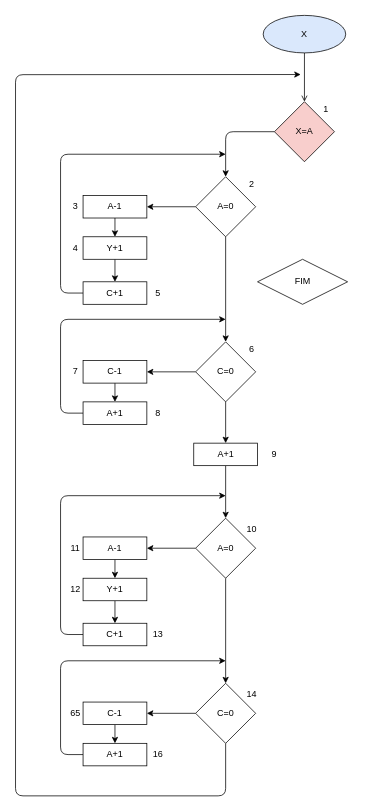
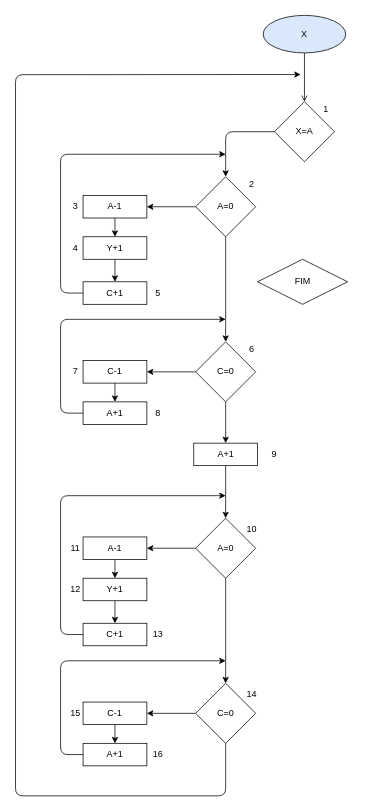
- <mxCell id="5" value="X=A" style="rhombus;whiteSpace=wrap;html=1;fillColor=#f8cecc;" vertex="1" parent="1"><mxGeometry x="365" y="135" width="80" height="80" as="geometry" /></mxCell>
+ <mxCell id="5" value="X=A" style="rhombus;whiteSpace=wrap;html=1;" vertex="1" parent="1"><mxGeometry x="365" y="135" width="80" height="80" as="geometry" /></mxCell>
- <mxCell id="55" value="65" style="text;html=1;strokeColor=none;fillColor=none;align=center;verticalAlign=middle;whiteSpace=wrap;rounded=0;fontFamily=Helvetica;fontSize=12;" vertex="1" parent="1"><mxGeometry x="70" y="935" width="60" height="30" as="geometry" /></mxCell>
+ <mxCell id="55" value="15" style="text;html=1;strokeColor=none;fillColor=none;align=center;verticalAlign=middle;whiteSpace=wrap;rounded=0;fontFamily=Helvetica;fontSize=12;" vertex="1" parent="1"><mxGeometry x="70" y="935" width="60" height="30" as="geometry" /></mxCell>
